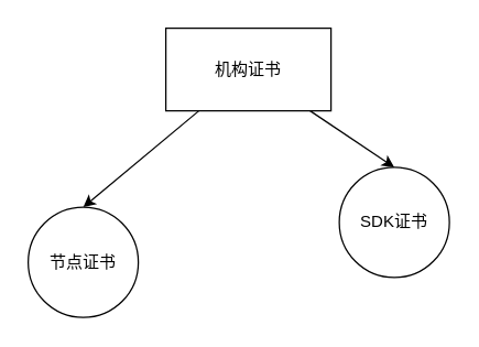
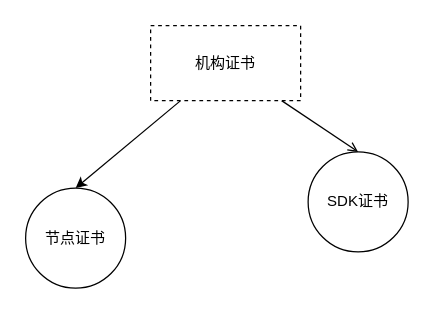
- <mxCell id="4" value="机构证书" style="rounded=0;whiteSpace=wrap;html=1;" vertex="1" parent="1"><mxGeometry x="120" y="20" width="120" height="60" as="geometry" /></mxCell>
+ <mxCell id="4" value="机构证书" style="rounded=0;whiteSpace=wrap;html=1;dashed=1;" vertex="1" parent="1"><mxGeometry x="120" y="20" width="120" height="60" as="geometry" /></mxCell>
- <mxCell id="3" style="edgeStyle=none;html=1;entryX=0.5;entryY=0;entryDx=0;entryDy=0;" edge="1" parent="1" source="4" target="6"><mxGeometry relative="1" as="geometry" /></mxCell>
+ <mxCell id="3" style="edgeStyle=none;html=1;entryX=0.5;entryY=0;entryDx=0;entryDy=0;endArrow=open;" edge="1" parent="1" source="4" target="6"><mxGeometry relative="1" as="geometry" /></mxCell>
